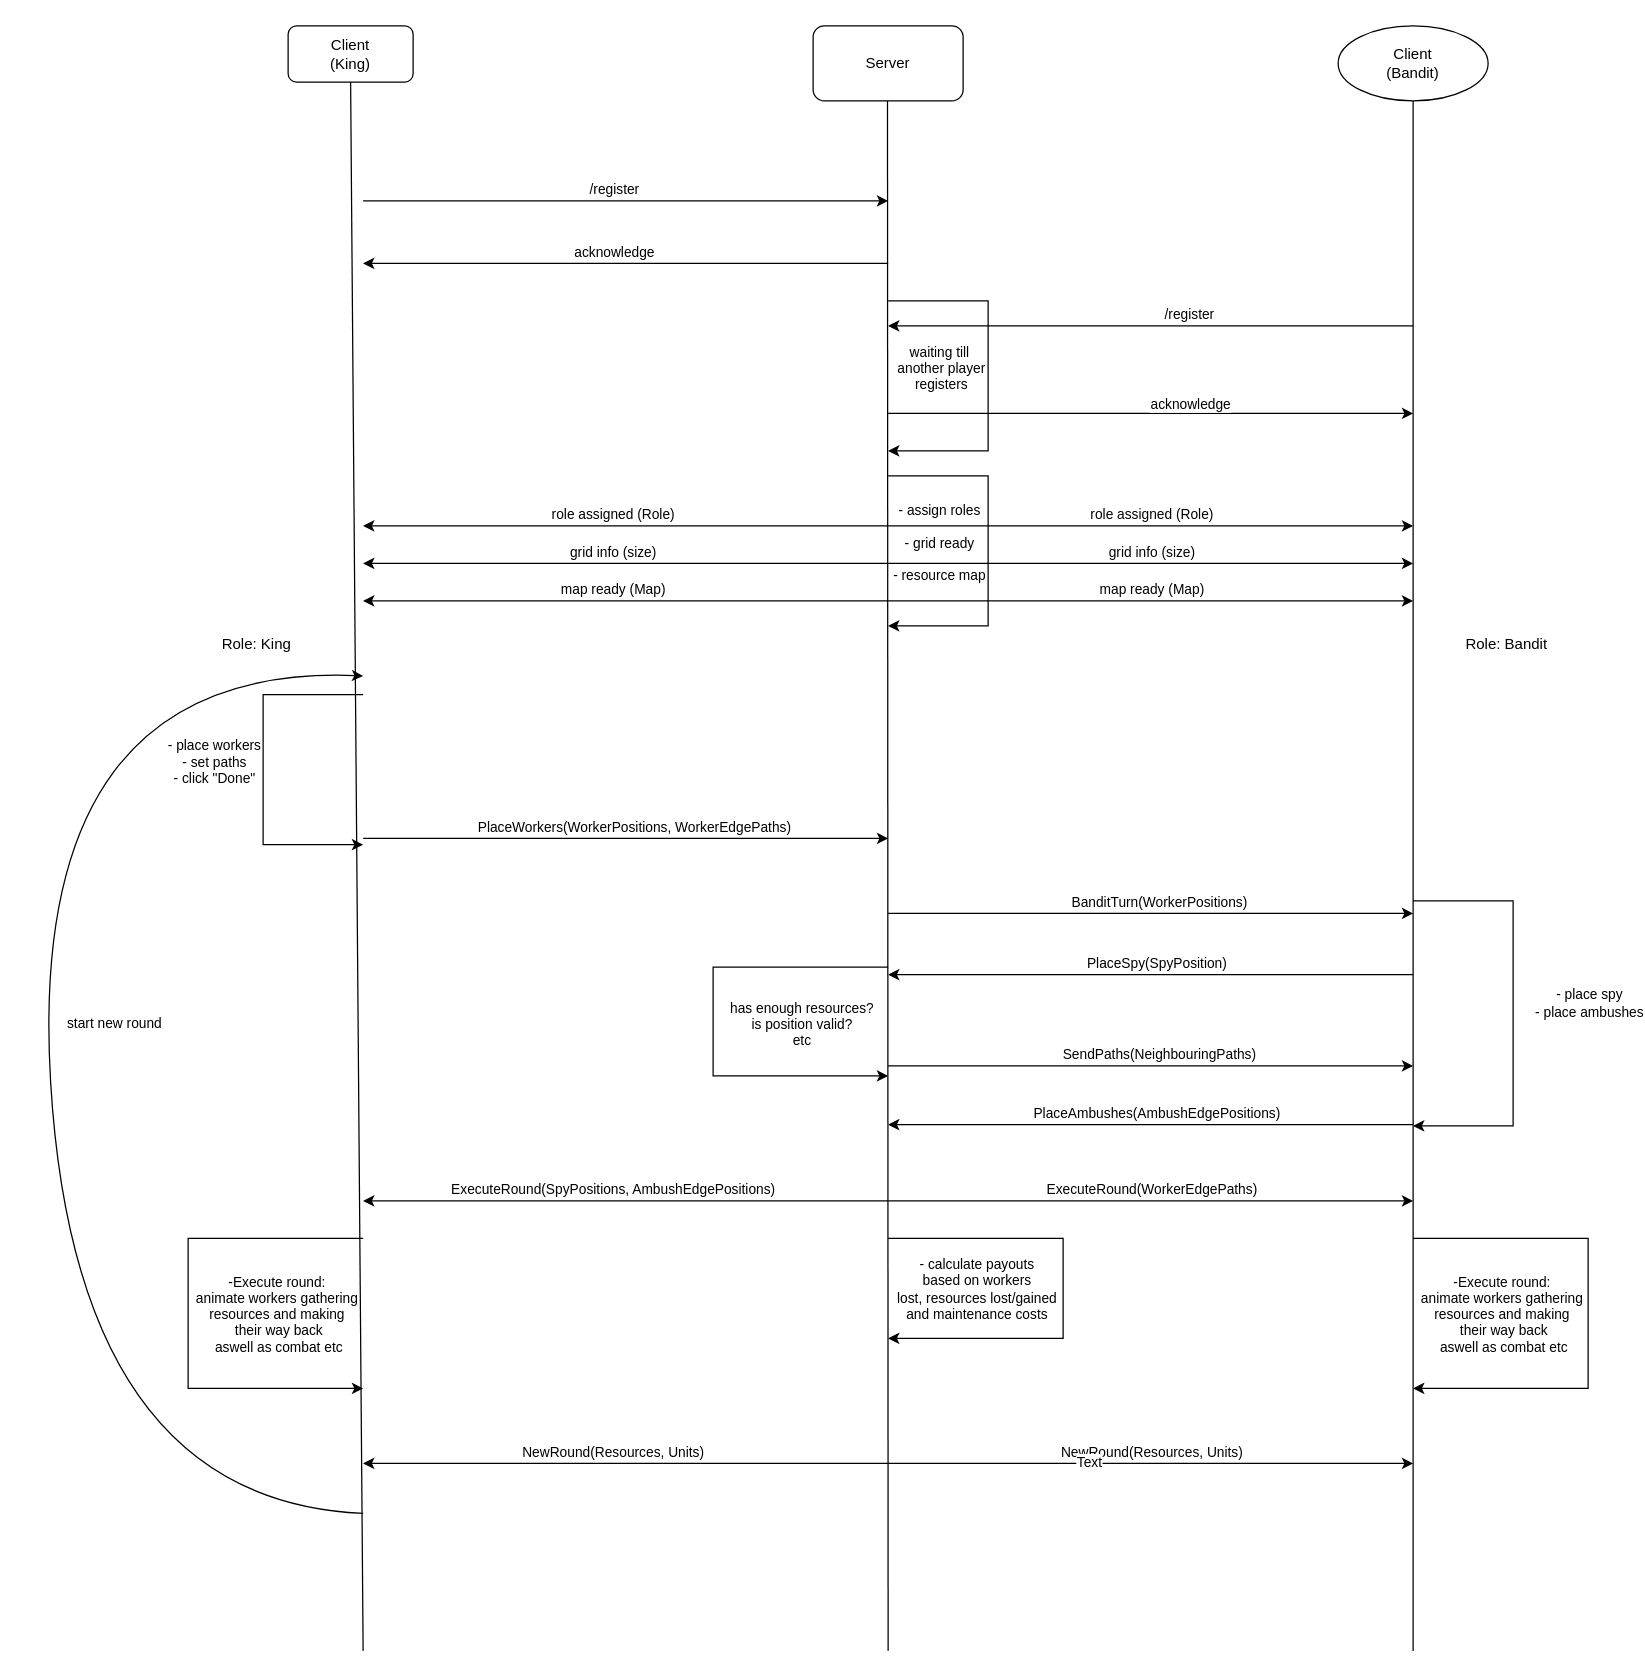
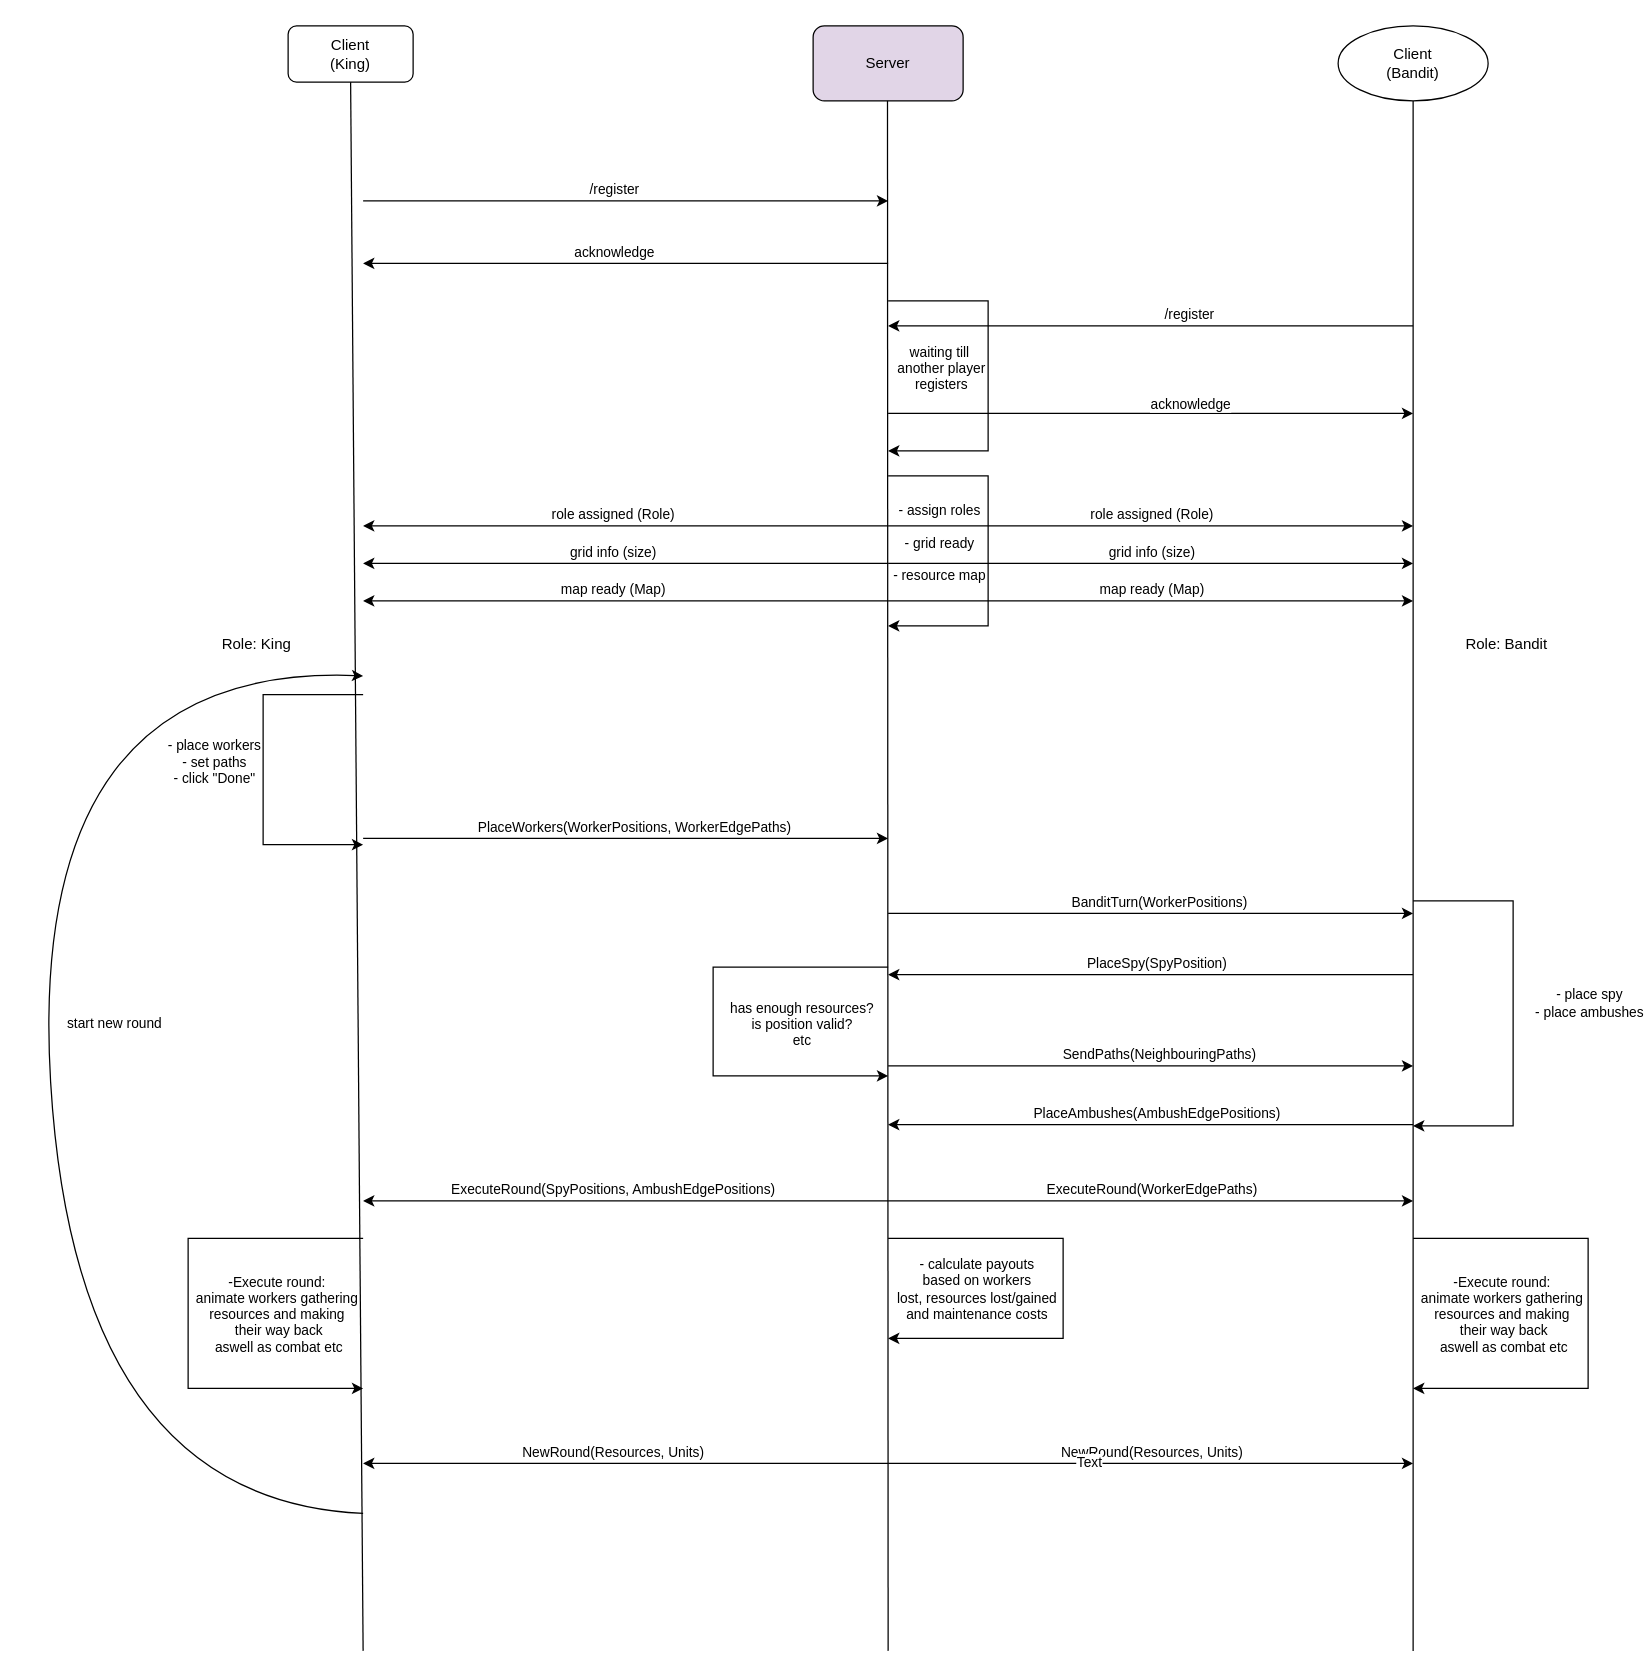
- <mxCell id="3" value="Server" style="rounded=1;whiteSpace=wrap;html=1;" parent="1" vertex="1"><mxGeometry x="650" y="20" width="120" height="60" as="geometry" /></mxCell>
+ <mxCell id="3" value="Server" style="rounded=1;whiteSpace=wrap;html=1;fillColor=#e1d5e7;" parent="1" vertex="1"><mxGeometry x="650" y="20" width="120" height="60" as="geometry" /></mxCell>
